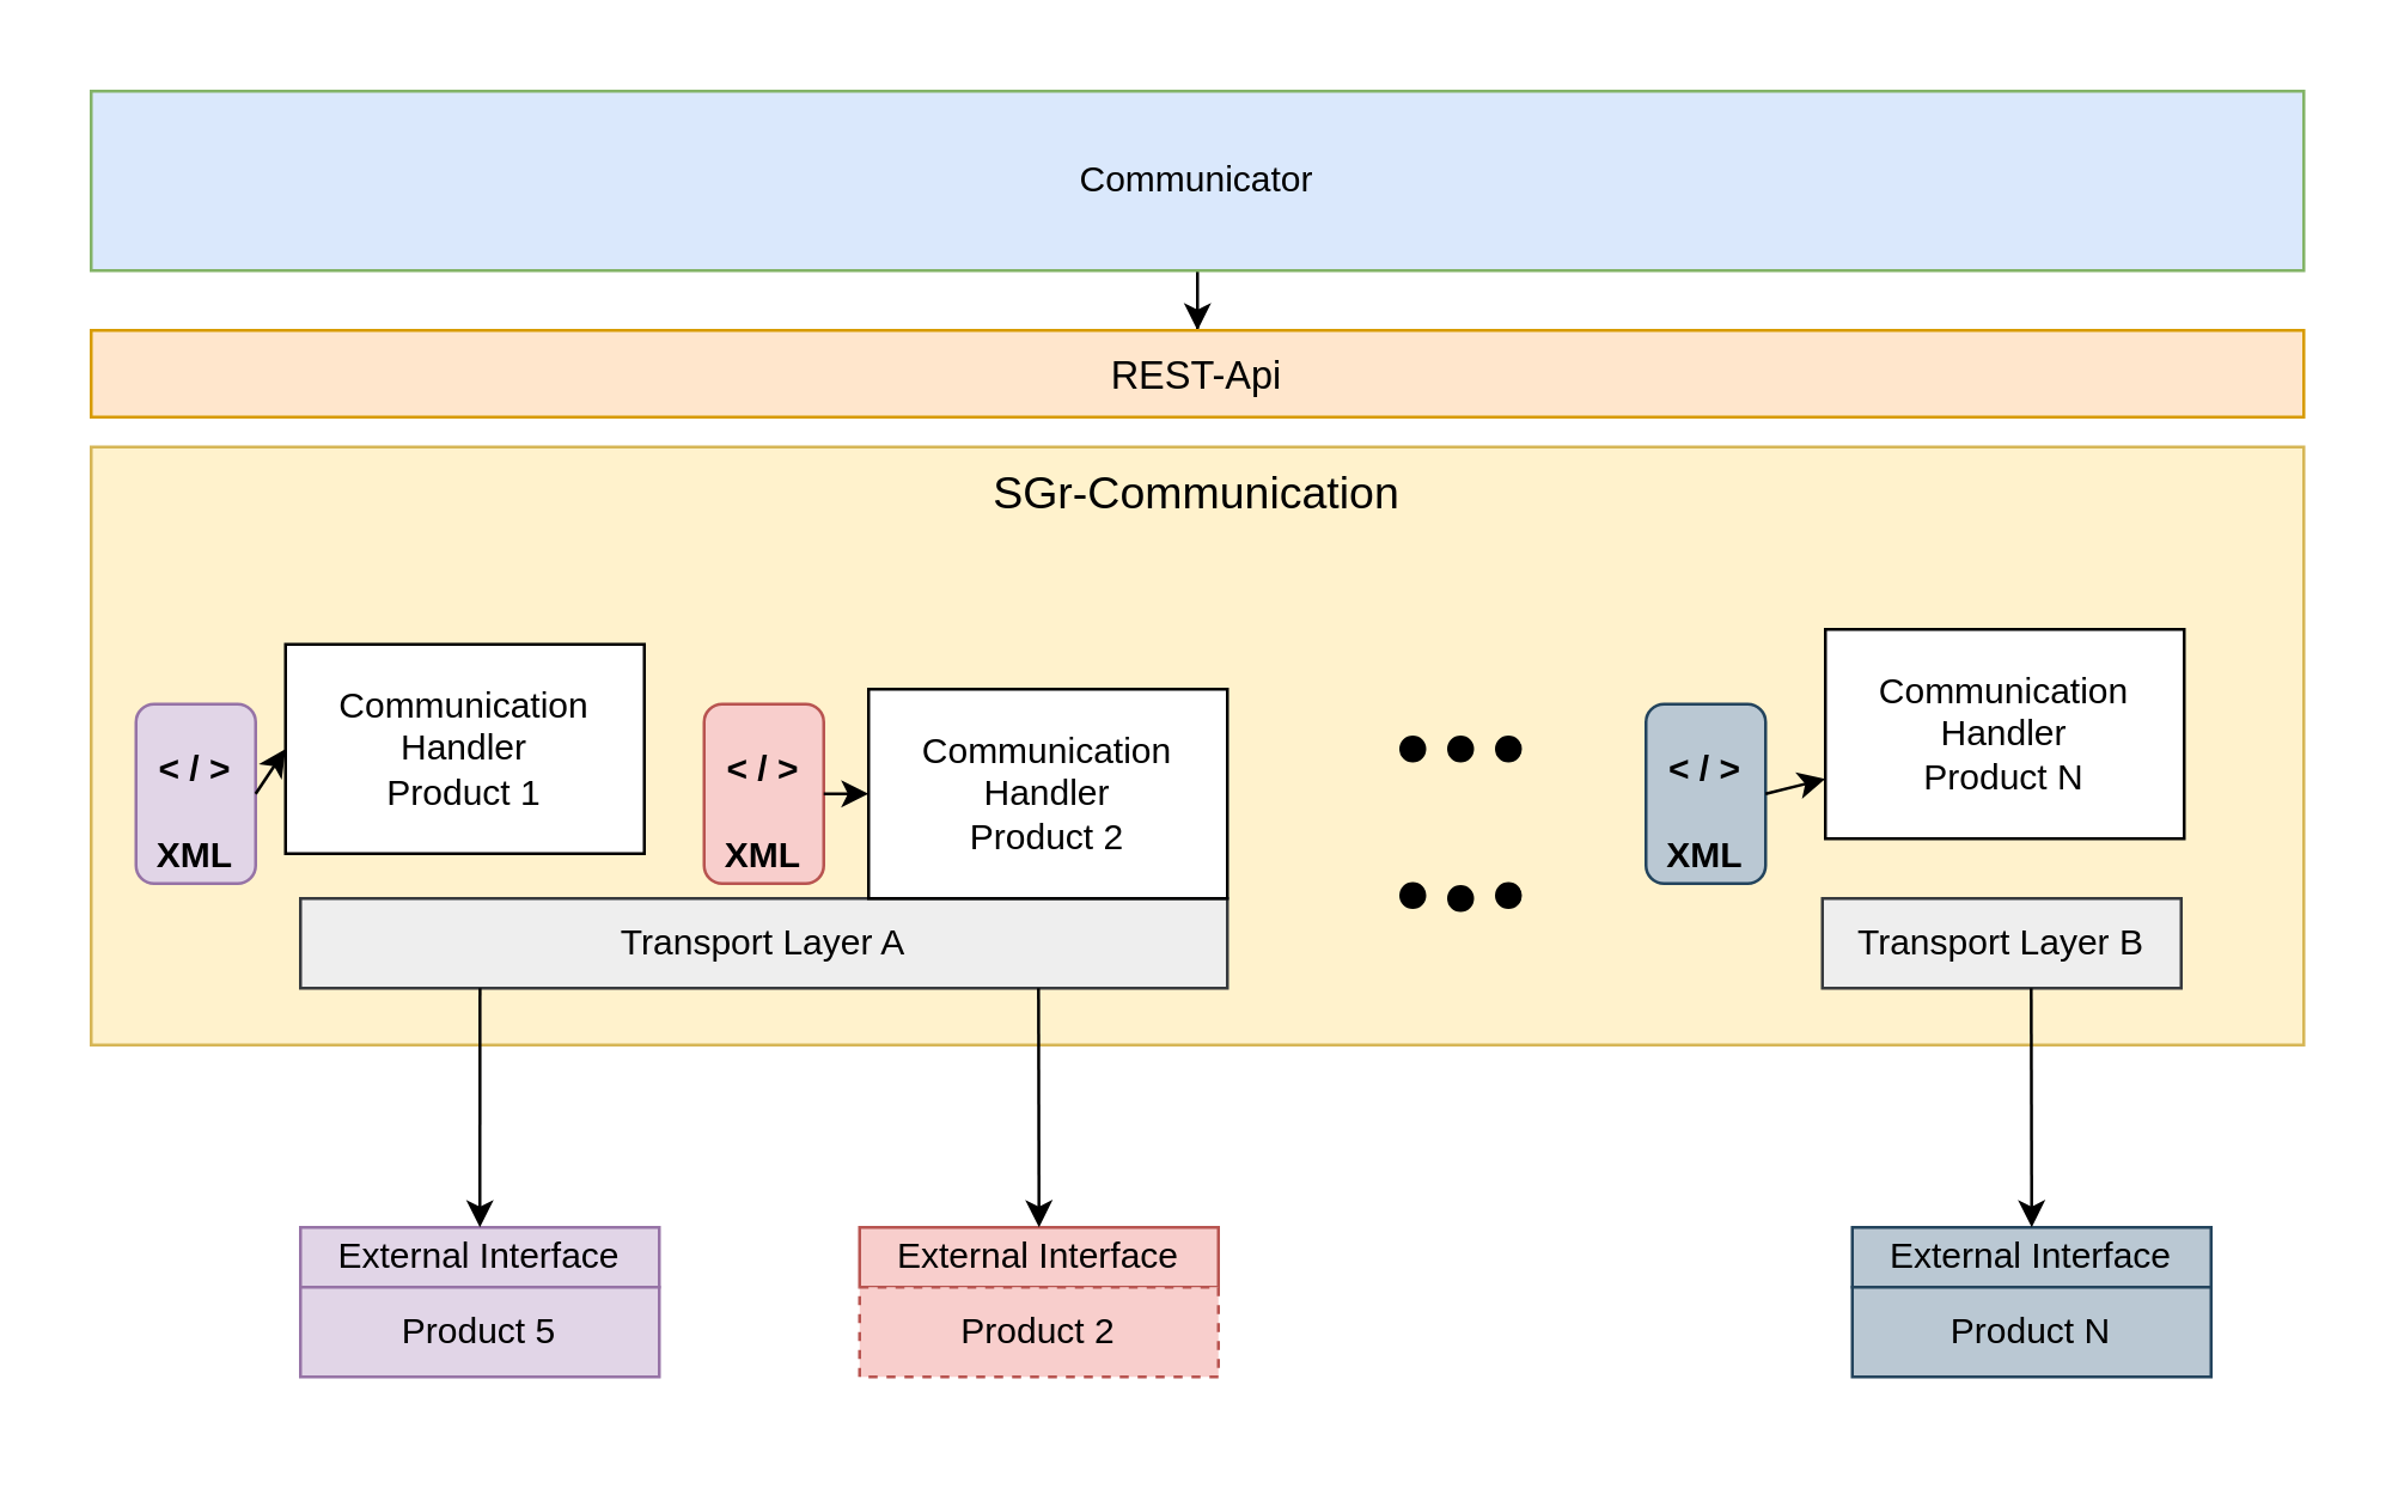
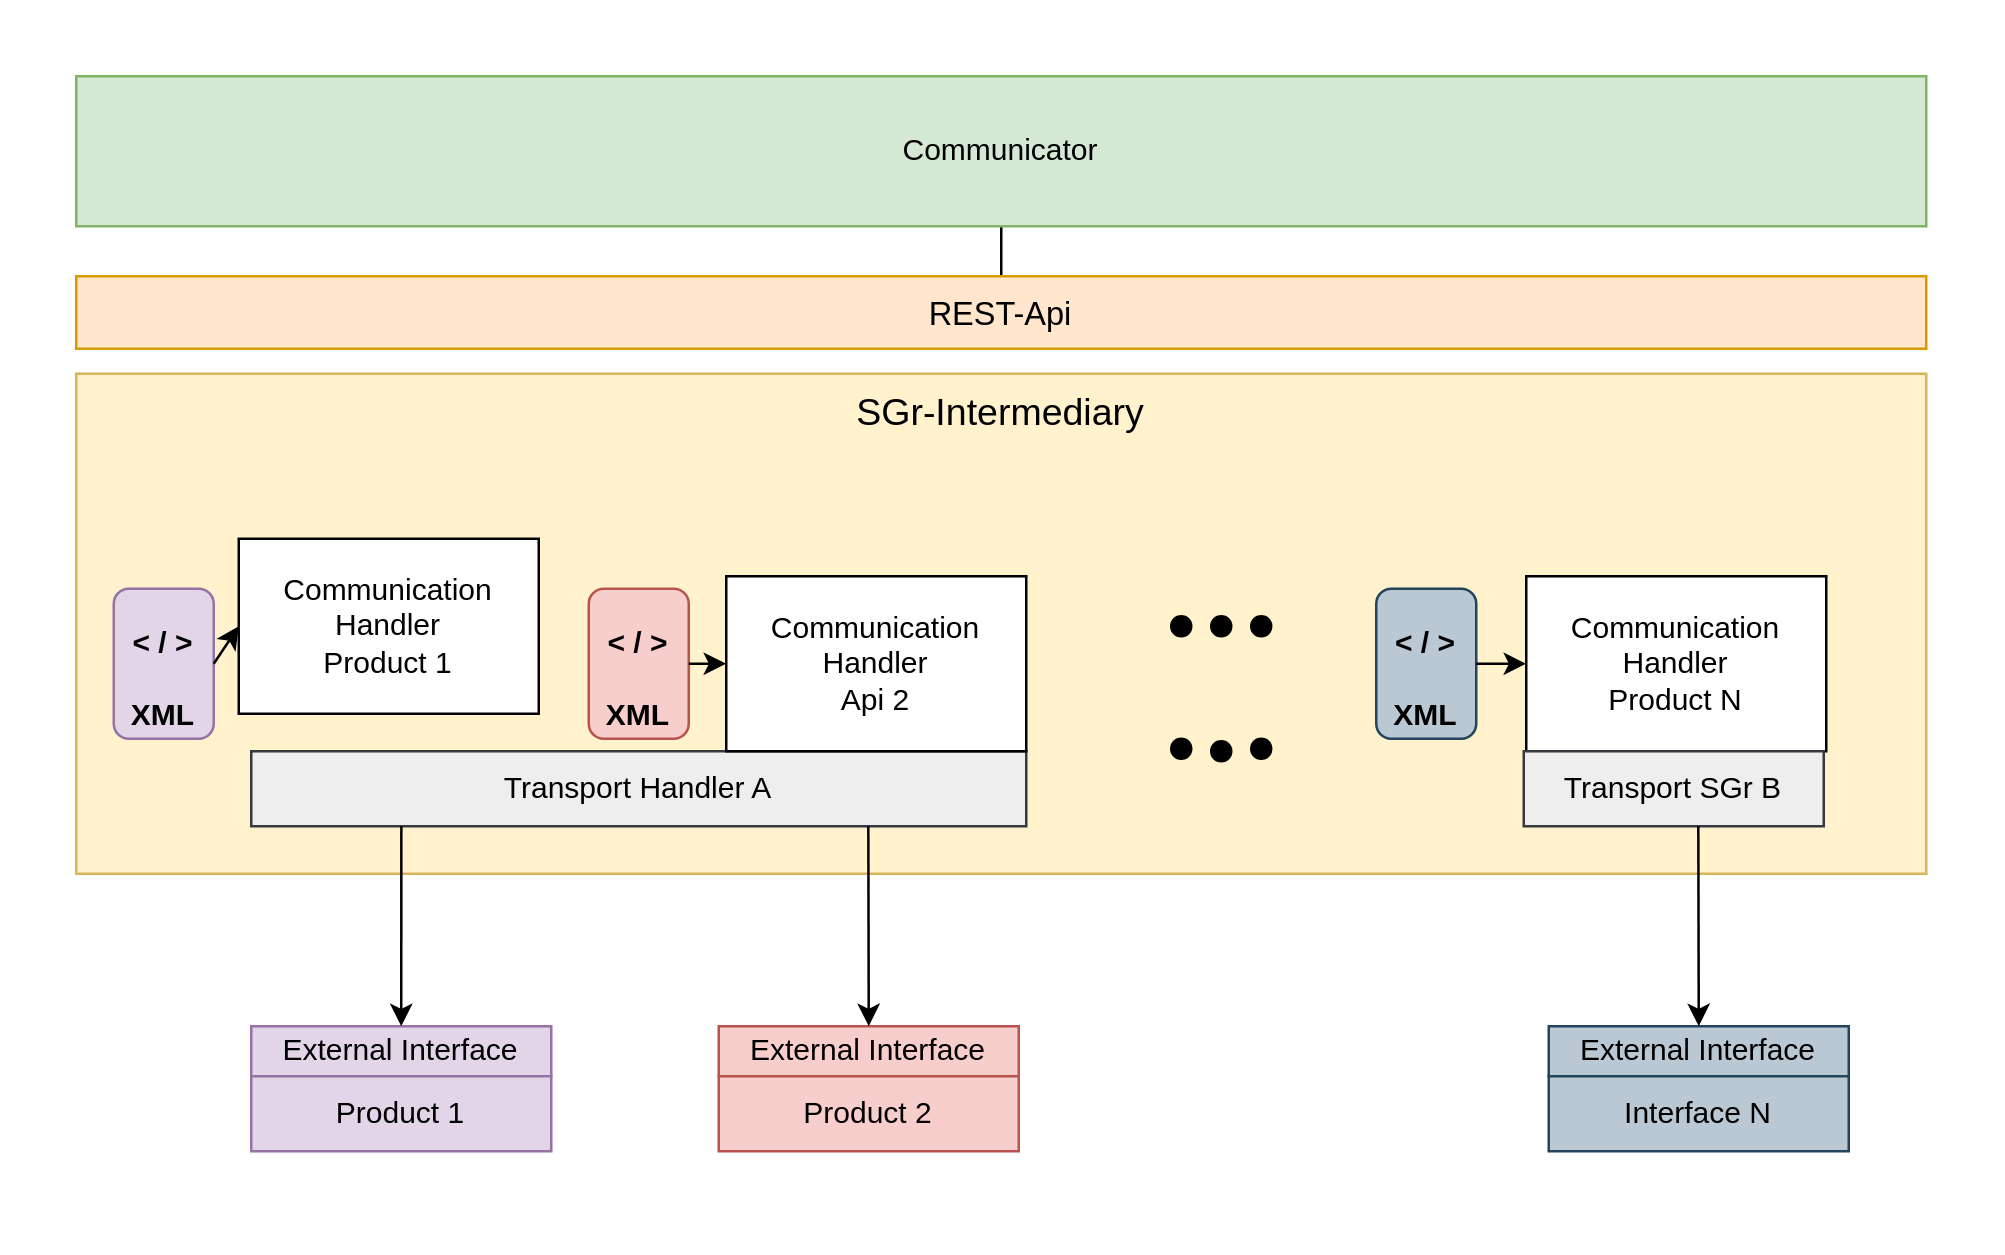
- <mxCell id="5" value="Communicator" style="rounded=0;whiteSpace=wrap;html=1;fillColor=#dae8fc;strokeColor=#82b366;align=center;verticalAlign=middle;" parent="1" vertex="1"><mxGeometry x="30" y="30" width="740" height="60" as="geometry" /></mxCell>
+ <mxCell id="5" value="Communicator" style="rounded=0;whiteSpace=wrap;html=1;fillColor=#d5e8d4;strokeColor=#82b366;align=center;verticalAlign=middle;" parent="1" vertex="1"><mxGeometry x="30" y="30" width="740" height="60" as="geometry" /></mxCell>
- <mxCell id="3" style="edgeStyle=orthogonalEdgeStyle;rounded=0;orthogonalLoop=1;jettySize=auto;html=1;entryX=0.5;entryY=0;entryDx=0;entryDy=0;" edge="1" parent="1" source="5" target="7"><mxGeometry relative="1" as="geometry" /></mxCell>
+ <mxCell id="3" style="edgeStyle=orthogonalEdgeStyle;rounded=0;orthogonalLoop=1;jettySize=auto;html=1;entryX=0.5;entryY=0;entryDx=0;entryDy=0;endArrow=none;" edge="1" parent="1" source="5" target="7"><mxGeometry relative="1" as="geometry" /></mxCell>
- <mxCell id="4" value="&lt;font style=&quot;font-size: 15px;&quot;&gt;SGr-Communication&lt;/font&gt;" style="rounded=0;whiteSpace=wrap;html=1;verticalAlign=top;fillColor=#fff2cc;strokeColor=#d6b656;" vertex="1" parent="1"><mxGeometry x="30" y="149" width="740" height="200" as="geometry" /></mxCell>
+ <mxCell id="4" value="&lt;font style=&quot;font-size: 15px;&quot;&gt;SGr-Intermediary&lt;/font&gt;" style="rounded=0;whiteSpace=wrap;html=1;verticalAlign=top;fillColor=#fff2cc;strokeColor=#d6b656;" vertex="1" parent="1"><mxGeometry x="30" y="149" width="740" height="200" as="geometry" /></mxCell>
- <mxCell id="16" value="Communication Handler&lt;br&gt;&lt;div&gt;Product N&lt;/div&gt;" style="rounded=0;whiteSpace=wrap;html=1;" parent="1" vertex="1"><mxGeometry x="610" y="210" width="120" height="70" as="geometry" /></mxCell>
+ <mxCell id="16" value="Communication Handler&lt;br&gt;&lt;div&gt;Product N&lt;/div&gt;" style="rounded=0;whiteSpace=wrap;html=1;" parent="1" vertex="1"><mxGeometry x="610" y="230" width="120" height="70" as="geometry" /></mxCell>
- <mxCell id="11" value="Communication Handler&lt;br&gt;&lt;div&gt;Product 2&lt;/div&gt;" style="rounded=0;whiteSpace=wrap;html=1;" parent="1" vertex="1"><mxGeometry x="290" y="230" width="120" height="70" as="geometry" /></mxCell>
+ <mxCell id="11" value="Communication Handler&lt;br&gt;&lt;div&gt;Api 2&lt;/div&gt;" style="rounded=0;whiteSpace=wrap;html=1;" parent="1" vertex="1"><mxGeometry x="290" y="230" width="120" height="70" as="geometry" /></mxCell>
- <mxCell id="9" value="Transport Layer A" style="rounded=0;whiteSpace=wrap;html=1;fillColor=#eeeeee;strokeColor=#36393d;" parent="1" vertex="1"><mxGeometry x="100" y="300" width="310" height="30" as="geometry" /></mxCell>
+ <mxCell id="9" value="Transport Handler A" style="rounded=0;whiteSpace=wrap;html=1;fillColor=#eeeeee;strokeColor=#36393d;" parent="1" vertex="1"><mxGeometry x="100" y="300" width="310" height="30" as="geometry" /></mxCell>
- <mxCell id="20" value="Transport Layer B" style="rounded=0;whiteSpace=wrap;html=1;fillColor=#eeeeee;strokeColor=#36393d;" parent="1" vertex="1"><mxGeometry x="609" y="300" width="120" height="30" as="geometry" /></mxCell>
+ <mxCell id="20" value="Transport SGr B" style="rounded=0;whiteSpace=wrap;html=1;fillColor=#eeeeee;strokeColor=#36393d;" parent="1" vertex="1"><mxGeometry x="609" y="300" width="120" height="30" as="geometry" /></mxCell>
- <mxCell id="10" value="Product 5" style="rounded=0;whiteSpace=wrap;html=1;fillColor=#e1d5e7;strokeColor=#9673a6;" parent="1" vertex="1"><mxGeometry x="100" y="430" width="120" height="30" as="geometry" /></mxCell>
+ <mxCell id="10" value="Product 1" style="rounded=0;whiteSpace=wrap;html=1;fillColor=#e1d5e7;strokeColor=#9673a6;" parent="1" vertex="1"><mxGeometry x="100" y="430" width="120" height="30" as="geometry" /></mxCell>
- <mxCell id="13" value="Product 2" style="rounded=0;whiteSpace=wrap;html=1;fillColor=#f8cecc;strokeColor=#b85450;dashed=1;" parent="1" vertex="1"><mxGeometry x="287" y="430" width="120" height="30" as="geometry" /></mxCell>
+ <mxCell id="13" value="Product 2" style="rounded=0;whiteSpace=wrap;html=1;fillColor=#f8cecc;strokeColor=#b85450;" parent="1" vertex="1"><mxGeometry x="287" y="430" width="120" height="30" as="geometry" /></mxCell>
- <mxCell id="18" value="Product N" style="rounded=0;whiteSpace=wrap;html=1;fillColor=#bac8d3;strokeColor=#23445d;" parent="1" vertex="1"><mxGeometry x="619" y="430" width="120" height="30" as="geometry" /></mxCell>
+ <mxCell id="18" value="Interface N" style="rounded=0;whiteSpace=wrap;html=1;fillColor=#bac8d3;strokeColor=#23445d;" parent="1" vertex="1"><mxGeometry x="619" y="430" width="120" height="30" as="geometry" /></mxCell>
